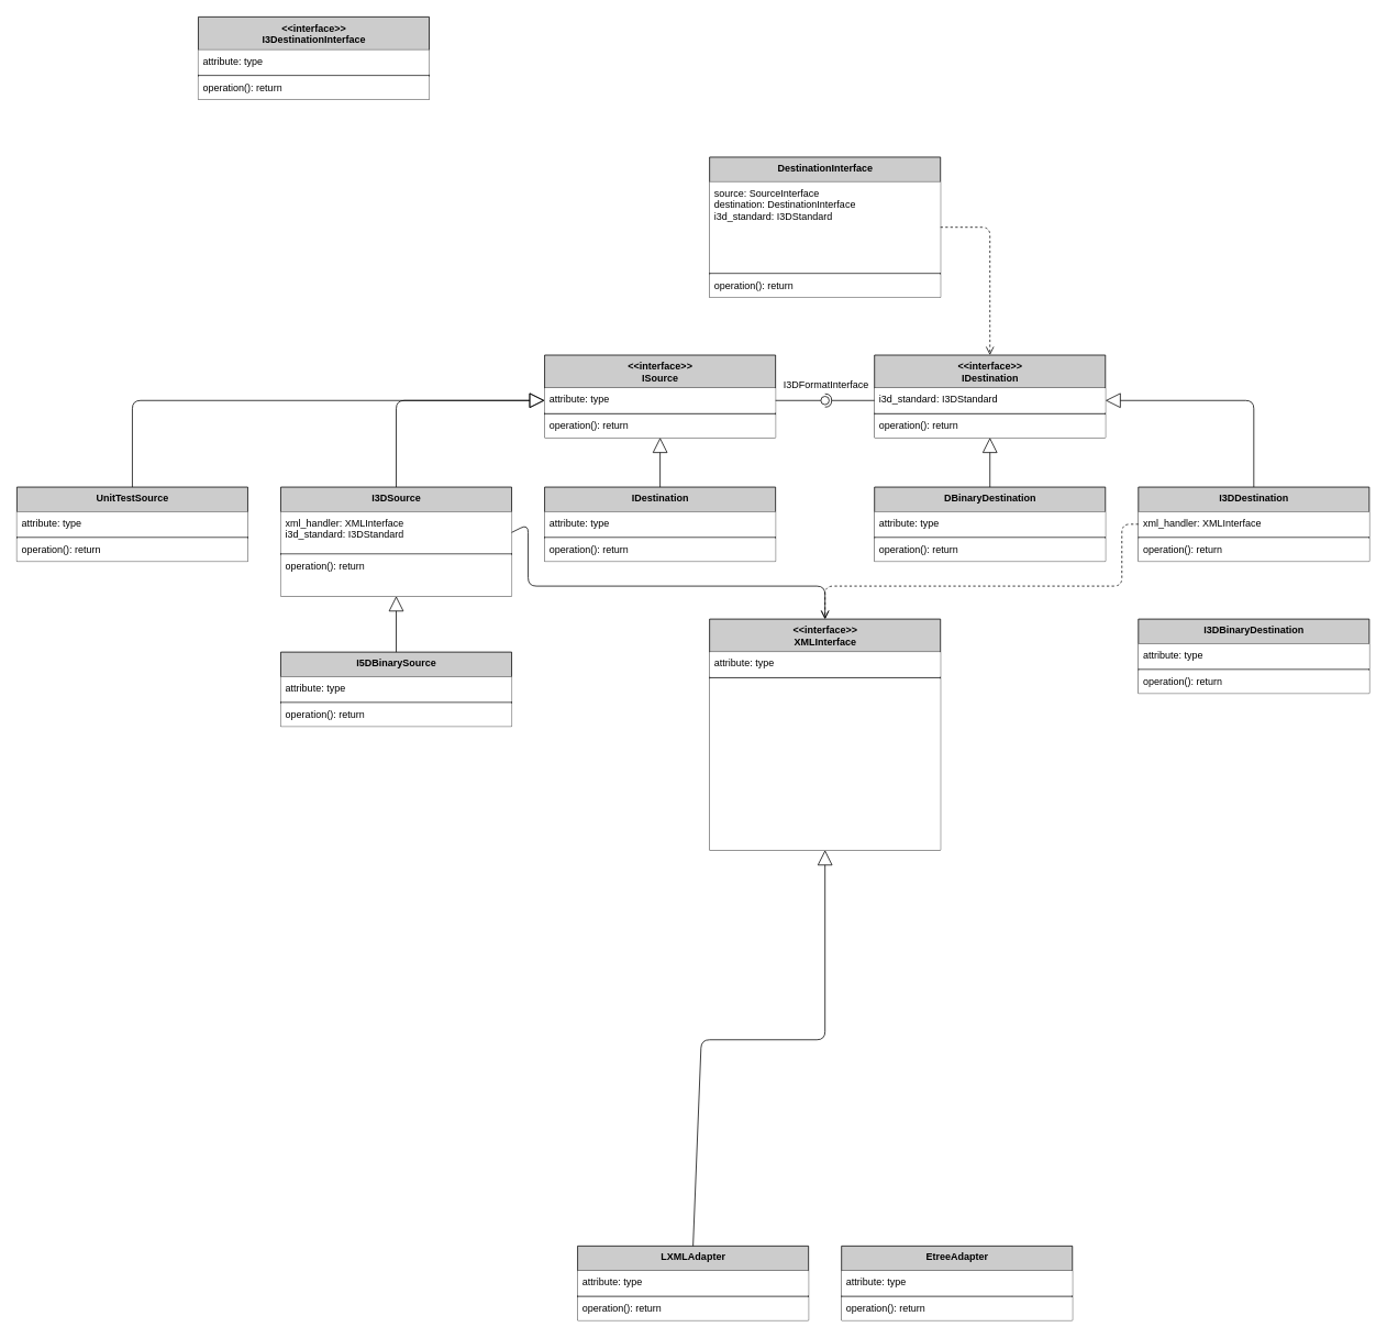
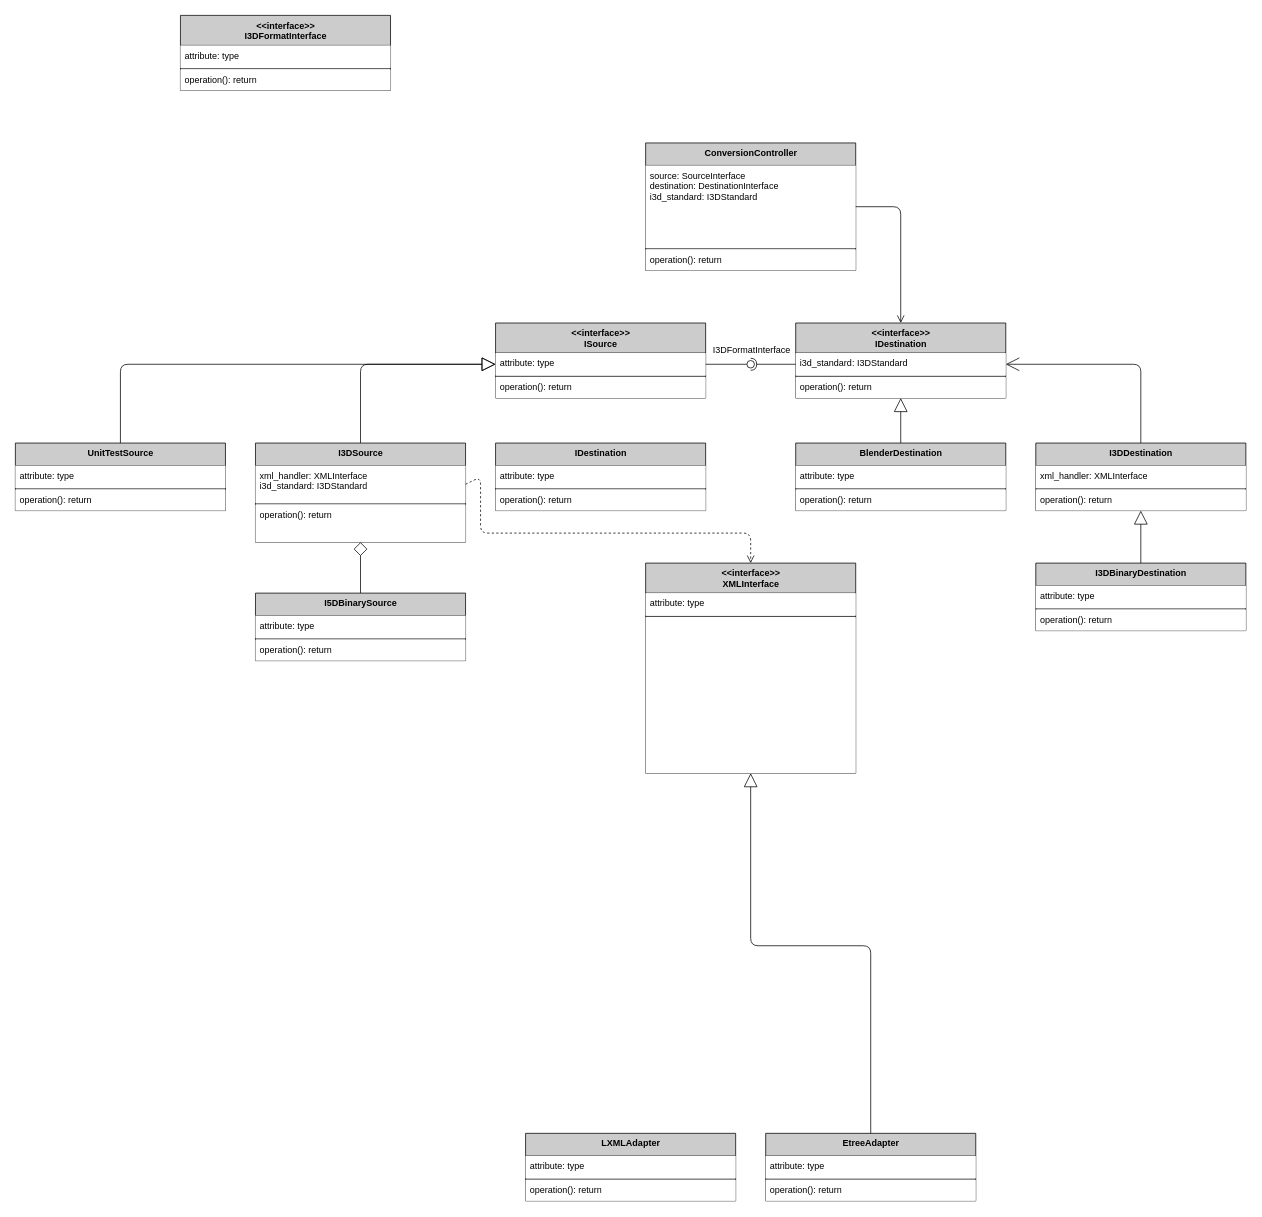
- <mxCell id="65" value="&amp;lt;&amp;lt;interface&amp;gt;&amp;gt;&lt;br&gt;I3DestinationInterface" style="swimlane;fontStyle=1;align=center;verticalAlign=top;childLayout=stackLayout;horizontal=1;startSize=40;horizontalStack=0;resizeParent=1;resizeParentMax=0;resizeLast=0;collapsible=1;marginBottom=0;fillColor=#CCCCCC;html=1;" parent="1" vertex="1"><mxGeometry x="240" y="20" width="280" height="100" as="geometry" /></mxCell>
+ <mxCell id="65" value="&amp;lt;&amp;lt;interface&amp;gt;&amp;gt;&lt;br&gt;I3DFormatInterface" style="swimlane;fontStyle=1;align=center;verticalAlign=top;childLayout=stackLayout;horizontal=1;startSize=40;horizontalStack=0;resizeParent=1;resizeParentMax=0;resizeLast=0;collapsible=1;marginBottom=0;fillColor=#CCCCCC;html=1;" parent="1" vertex="1"><mxGeometry x="240" y="20" width="280" height="100" as="geometry" /></mxCell>
- <mxCell id="26" value="DestinationInterface" style="swimlane;fontStyle=1;align=center;verticalAlign=top;childLayout=stackLayout;horizontal=1;startSize=30;horizontalStack=0;resizeParent=1;resizeParentMax=0;resizeLast=0;collapsible=1;marginBottom=0;fillColor=#CCCCCC;html=1;" parent="1" vertex="1"><mxGeometry x="860" y="190" width="280" height="170" as="geometry" /></mxCell>
+ <mxCell id="26" value="ConversionController" style="swimlane;fontStyle=1;align=center;verticalAlign=top;childLayout=stackLayout;horizontal=1;startSize=30;horizontalStack=0;resizeParent=1;resizeParentMax=0;resizeLast=0;collapsible=1;marginBottom=0;fillColor=#CCCCCC;html=1;" parent="1" vertex="1"><mxGeometry x="860" y="190" width="280" height="170" as="geometry" /></mxCell>
- <mxCell id="38" value="" style="endArrow=open;startArrow=none;endFill=0;startFill=0;endSize=8;html=1;verticalAlign=bottom;dashed=1;labelBackgroundColor=none;entryX=0.5;entryY=0;entryDx=0;entryDy=0;exitX=1;exitY=0.5;exitDx=0;exitDy=0;" parent="1" source="27" target="14" edge="1"><mxGeometry y="40" width="160" relative="1" as="geometry"><mxPoint x="990" y="500" as="sourcePoint" /><mxPoint x="1150" y="500" as="targetPoint" /><mxPoint as="offset" /><Array as="points"><mxPoint x="1200" y="275" /></Array></mxGeometry></mxCell>
+ <mxCell id="38" value="" style="endArrow=open;startArrow=none;endFill=0;startFill=0;endSize=8;html=1;verticalAlign=bottom;dashed=0;labelBackgroundColor=none;entryX=0.5;entryY=0;entryDx=0;entryDy=0;exitX=1;exitY=0.5;exitDx=0;exitDy=0;" parent="1" source="27" target="14" edge="1"><mxGeometry y="40" width="160" relative="1" as="geometry"><mxPoint x="990" y="500" as="sourcePoint" /><mxPoint x="1150" y="500" as="targetPoint" /><mxPoint as="offset" /><Array as="points"><mxPoint x="1200" y="275" /></Array></mxGeometry></mxCell>
- <mxCell id="42" value="" style="endArrow=block;endSize=16;endFill=0;html=1;entryX=1;entryY=0.5;entryDx=0;entryDy=0;exitX=0.5;exitY=0;exitDx=0;exitDy=0;" parent="1" source="30" target="15" edge="1"><mxGeometry width="160" relative="1" as="geometry"><mxPoint x="1580" y="590" as="sourcePoint" /><mxPoint x="1580" y="510" as="targetPoint" /><Array as="points"><mxPoint x="1520" y="485" /></Array></mxGeometry></mxCell>
+ <mxCell id="42" value="" style="endArrow=open;endSize=16;endFill=0;html=1;entryX=1;entryY=0.5;entryDx=0;entryDy=0;exitX=0.5;exitY=0;exitDx=0;exitDy=0;" parent="1" source="30" target="15" edge="1"><mxGeometry width="160" relative="1" as="geometry"><mxPoint x="1580" y="590" as="sourcePoint" /><mxPoint x="1580" y="510" as="targetPoint" /><Array as="points"><mxPoint x="1520" y="485" /></Array></mxGeometry></mxCell>
- <mxCell id="39" value="" style="endArrow=block;endSize=16;endFill=0;html=1;exitX=0.5;exitY=0;exitDx=0;exitDy=0;entryX=0.5;entryY=1;entryDx=0;entryDy=0;" parent="1" source="2" target="10" edge="1"><mxGeometry width="160" relative="1" as="geometry"><mxPoint x="550" y="550" as="sourcePoint" /><mxPoint x="620" y="560" as="targetPoint" /></mxGeometry></mxCell>
- <mxCell id="22" value="DBinaryDestination" style="swimlane;fontStyle=1;align=center;verticalAlign=top;childLayout=stackLayout;horizontal=1;startSize=30;horizontalStack=0;resizeParent=1;resizeParentMax=0;resizeLast=0;collapsible=1;marginBottom=0;fillColor=#CCCCCC;html=1;" parent="1" vertex="1"><mxGeometry x="1060" y="590" width="280" height="90" as="geometry" /></mxCell>
+ <mxCell id="22" value="BlenderDestination" style="swimlane;fontStyle=1;align=center;verticalAlign=top;childLayout=stackLayout;horizontal=1;startSize=30;horizontalStack=0;resizeParent=1;resizeParentMax=0;resizeLast=0;collapsible=1;marginBottom=0;fillColor=#CCCCCC;html=1;" parent="1" vertex="1"><mxGeometry x="1060" y="590" width="280" height="90" as="geometry" /></mxCell>
- <mxCell id="63" value="" style="endArrow=open;startArrow=none;endFill=0;startFill=0;endSize=8;html=1;verticalAlign=bottom;dashed=0;labelBackgroundColor=none;fontSize=12;entryX=0.5;entryY=0;entryDx=0;entryDy=0;exitX=1;exitY=0.5;exitDx=0;exitDy=0;" parent="1" source="19" target="49" edge="1"><mxGeometry y="40" width="160" relative="1" as="geometry"><mxPoint x="760" y="720" as="sourcePoint" /><mxPoint x="920" y="720" as="targetPoint" /><mxPoint as="offset" /><Array as="points"><mxPoint x="640" y="635" /><mxPoint x="640" y="710" /><mxPoint x="1000" y="710" /></Array></mxGeometry></mxCell>
+ <mxCell id="63" value="" style="endArrow=open;startArrow=none;endFill=0;startFill=0;endSize=8;html=1;verticalAlign=bottom;dashed=1;labelBackgroundColor=none;fontSize=12;entryX=0.5;entryY=0;entryDx=0;entryDy=0;exitX=1;exitY=0.5;exitDx=0;exitDy=0;" parent="1" source="19" target="49" edge="1"><mxGeometry y="40" width="160" relative="1" as="geometry"><mxPoint x="760" y="720" as="sourcePoint" /><mxPoint x="920" y="720" as="targetPoint" /><mxPoint as="offset" /><Array as="points"><mxPoint x="640" y="635" /><mxPoint x="640" y="710" /><mxPoint x="1000" y="710" /></Array></mxGeometry></mxCell>
- <mxCell id="64" value="" style="endArrow=open;startArrow=none;endFill=0;startFill=0;endSize=8;html=1;verticalAlign=bottom;dashed=1;labelBackgroundColor=none;fontSize=12;entryX=0.5;entryY=0;entryDx=0;entryDy=0;exitX=0;exitY=0.5;exitDx=0;exitDy=0;" parent="1" source="31" target="49" edge="1"><mxGeometry y="40" width="160" relative="1" as="geometry"><mxPoint x="1320" y="700" as="sourcePoint" /><mxPoint x="1240" y="720" as="targetPoint" /><mxPoint as="offset" /><Array as="points"><mxPoint x="1360" y="635" /><mxPoint x="1360" y="710" /><mxPoint x="1000" y="710" /></Array></mxGeometry></mxCell>
+ <mxCell id="44" value="" style="endArrow=block;endSize=16;endFill=0;html=1;exitX=0.5;exitY=0;exitDx=0;exitDy=0;entryX=0.5;entryY=1;entryDx=0;entryDy=0;" parent="1" source="6" target="30" edge="1"><mxGeometry width="160" relative="1" as="geometry"><mxPoint x="1710" y="600" as="sourcePoint" /><mxPoint x="1710" y="520" as="targetPoint" /></mxGeometry></mxCell>
- <mxCell id="43" value="" style="endArrow=block;endSize=16;endFill=0;html=1;exitX=0.5;exitY=0;exitDx=0;exitDy=0;entryX=0.5;entryY=1;entryDx=0;entryDy=0;" parent="1" source="34" target="18" edge="1"><mxGeometry width="160" relative="1" as="geometry"><mxPoint x="570" y="620" as="sourcePoint" /><mxPoint x="240" y="550" as="targetPoint" /></mxGeometry></mxCell>
+ <mxCell id="43" value="" style="endArrow=diamond;endSize=16;endFill=0;html=1;exitX=0.5;exitY=0;exitDx=0;exitDy=0;entryX=0.5;entryY=1;entryDx=0;entryDy=0;" parent="1" source="34" target="18" edge="1"><mxGeometry width="160" relative="1" as="geometry"><mxPoint x="570" y="620" as="sourcePoint" /><mxPoint x="240" y="550" as="targetPoint" /></mxGeometry></mxCell>
+ <mxCell id="61" value="" style="endArrow=block;endSize=16;endFill=0;html=1;fontSize=12;entryX=0.5;entryY=1;entryDx=0;entryDy=0;exitX=0.5;exitY=0;exitDx=0;exitDy=0;" parent="1" source="57" target="49" edge="1"><mxGeometry width="160" relative="1" as="geometry"><mxPoint x="1040" y="890" as="sourcePoint" /><mxPoint x="1040" y="810" as="targetPoint" /><Array as="points"><mxPoint x="1160" y="1260" /><mxPoint x="1000" y="1260" /></Array></mxGeometry></mxCell>
- <mxCell id="62" value="" style="endArrow=block;endSize=16;endFill=0;html=1;fontSize=12;entryX=0.5;entryY=1;entryDx=0;entryDy=0;exitX=0.5;exitY=0;exitDx=0;exitDy=0;" parent="1" source="53" target="49" edge="1"><mxGeometry width="160" relative="1" as="geometry"><mxPoint x="1040" y="890" as="sourcePoint" /><mxPoint x="1040" y="810" as="targetPoint" /><Array as="points"><mxPoint x="850" y="1260" /><mxPoint x="1000" y="1260" /></Array></mxGeometry></mxCell>
